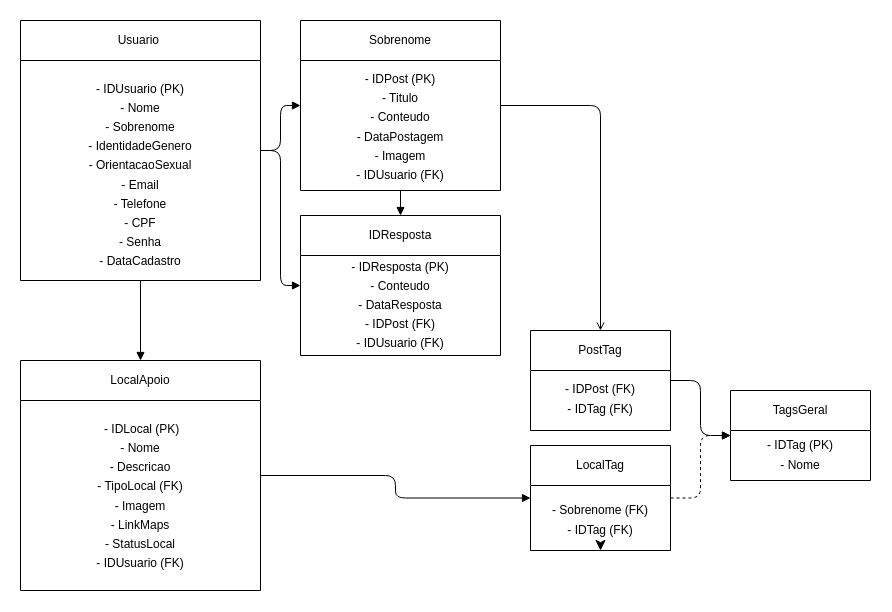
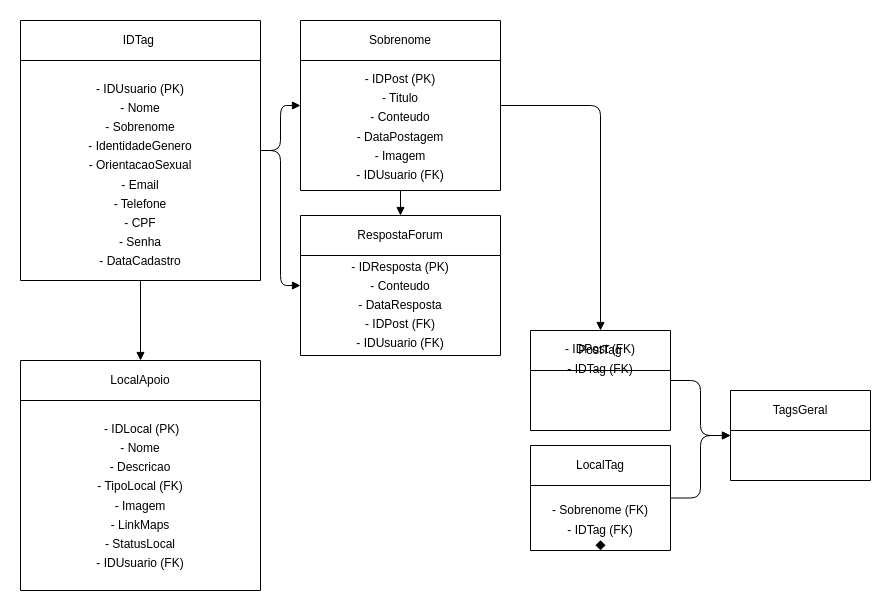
- <mxCell id="2" value="Usuario " style="shape=swimlane;whiteSpace=wrap;" vertex="1" parent="1"><mxGeometry x="20" y="20" width="240" height="260" as="geometry" /></mxCell>
+ <mxCell id="2" value="IDTag " style="shape=swimlane;whiteSpace=wrap;" vertex="1" parent="1"><mxGeometry x="20" y="20" width="240" height="260" as="geometry" /></mxCell>
- <mxCell id="6" value="IDResposta" style="shape=swimlane;whiteSpace=wrap;" vertex="1" parent="1"><mxGeometry x="300" y="215" width="200" height="140" as="geometry" /></mxCell>
+ <mxCell id="6" value="RespostaForum" style="shape=swimlane;whiteSpace=wrap;" vertex="1" parent="1"><mxGeometry x="300" y="215" width="200" height="140" as="geometry" /></mxCell>
- <mxCell id="21" style="edgeStyle=orthogonalEdgeStyle;endArrow=open;" edge="1" parent="1" source="4" target="12"><mxGeometry relative="1" as="geometry" /></mxCell>
+ <mxCell id="21" style="edgeStyle=orthogonalEdgeStyle;endArrow=block;" edge="1" parent="1" source="4" target="12"><mxGeometry relative="1" as="geometry" /></mxCell>
- <mxCell id="13" value="&lt;span style=&quot;font-size: 12px;&quot;&gt;- IDPost (FK)&lt;/span&gt;&lt;div&gt;&lt;span style=&quot;font-size: 12px;&quot;&gt;- IDTag (FK)&lt;/span&gt;&lt;/div&gt;" style="text;strokeColor=none;fillColor=none;html=1;align=center;verticalAlign=middle;whiteSpace=wrap;rounded=0;fontSize=16;" vertex="1" parent="12"><mxGeometry x="10" y="44" width="120" height="46" as="geometry" /></mxCell>
+ <mxCell id="13" value="&lt;span style=&quot;font-size: 12px;&quot;&gt;- IDPost (FK)&lt;/span&gt;&lt;div&gt;&lt;span style=&quot;font-size: 12px;&quot;&gt;- IDTag (FK)&lt;/span&gt;&lt;/div&gt;" style="text;strokeColor=none;fillColor=none;html=1;align=center;verticalAlign=middle;whiteSpace=wrap;rounded=0;fontSize=16;" vertex="1" parent="12"><mxGeometry x="10" y="4" width="120" height="46" as="geometry" /></mxCell>
- <mxCell id="11" value="&lt;span style=&quot;font-size: 12px;&quot;&gt;- IDTag (PK)&lt;/span&gt;&lt;div&gt;&lt;span style=&quot;font-size: 12px;&quot;&gt;- Nome&lt;/span&gt;&lt;/div&gt;" style="text;strokeColor=none;fillColor=none;html=1;align=center;verticalAlign=middle;whiteSpace=wrap;rounded=0;fontSize=16;" vertex="1" parent="10"><mxGeometry y="45" width="140" height="35" as="geometry" /></mxCell>
- <mxCell id="24" style="edgeStyle=orthogonalEdgeStyle;endArrow=block;dashed=1;" edge="1" parent="1" source="14" target="10"><mxGeometry relative="1" as="geometry" /></mxCell>
+ <mxCell id="24" style="edgeStyle=orthogonalEdgeStyle;endArrow=block;" edge="1" parent="1" source="14" target="10"><mxGeometry relative="1" as="geometry" /></mxCell>
- <mxCell id="22" style="edgeStyle=orthogonalEdgeStyle;endArrow=block;" edge="1" parent="1" source="8" target="14"><mxGeometry relative="1" as="geometry" /></mxCell>
- <mxCell id="15" style="edgeStyle=none;curved=1;rounded=0;orthogonalLoop=1;jettySize=auto;html=1;fontSize=12;startSize=8;endSize=8;" edge="1" parent="14" source="16" target="14"><mxGeometry relative="1" as="geometry" /></mxCell>
+ <mxCell id="15" style="edgeStyle=none;curved=1;rounded=0;orthogonalLoop=1;jettySize=auto;html=1;fontSize=12;startSize=8;endSize=8;endArrow=diamond;" edge="1" parent="14" source="16" target="14"><mxGeometry relative="1" as="geometry" /></mxCell>
